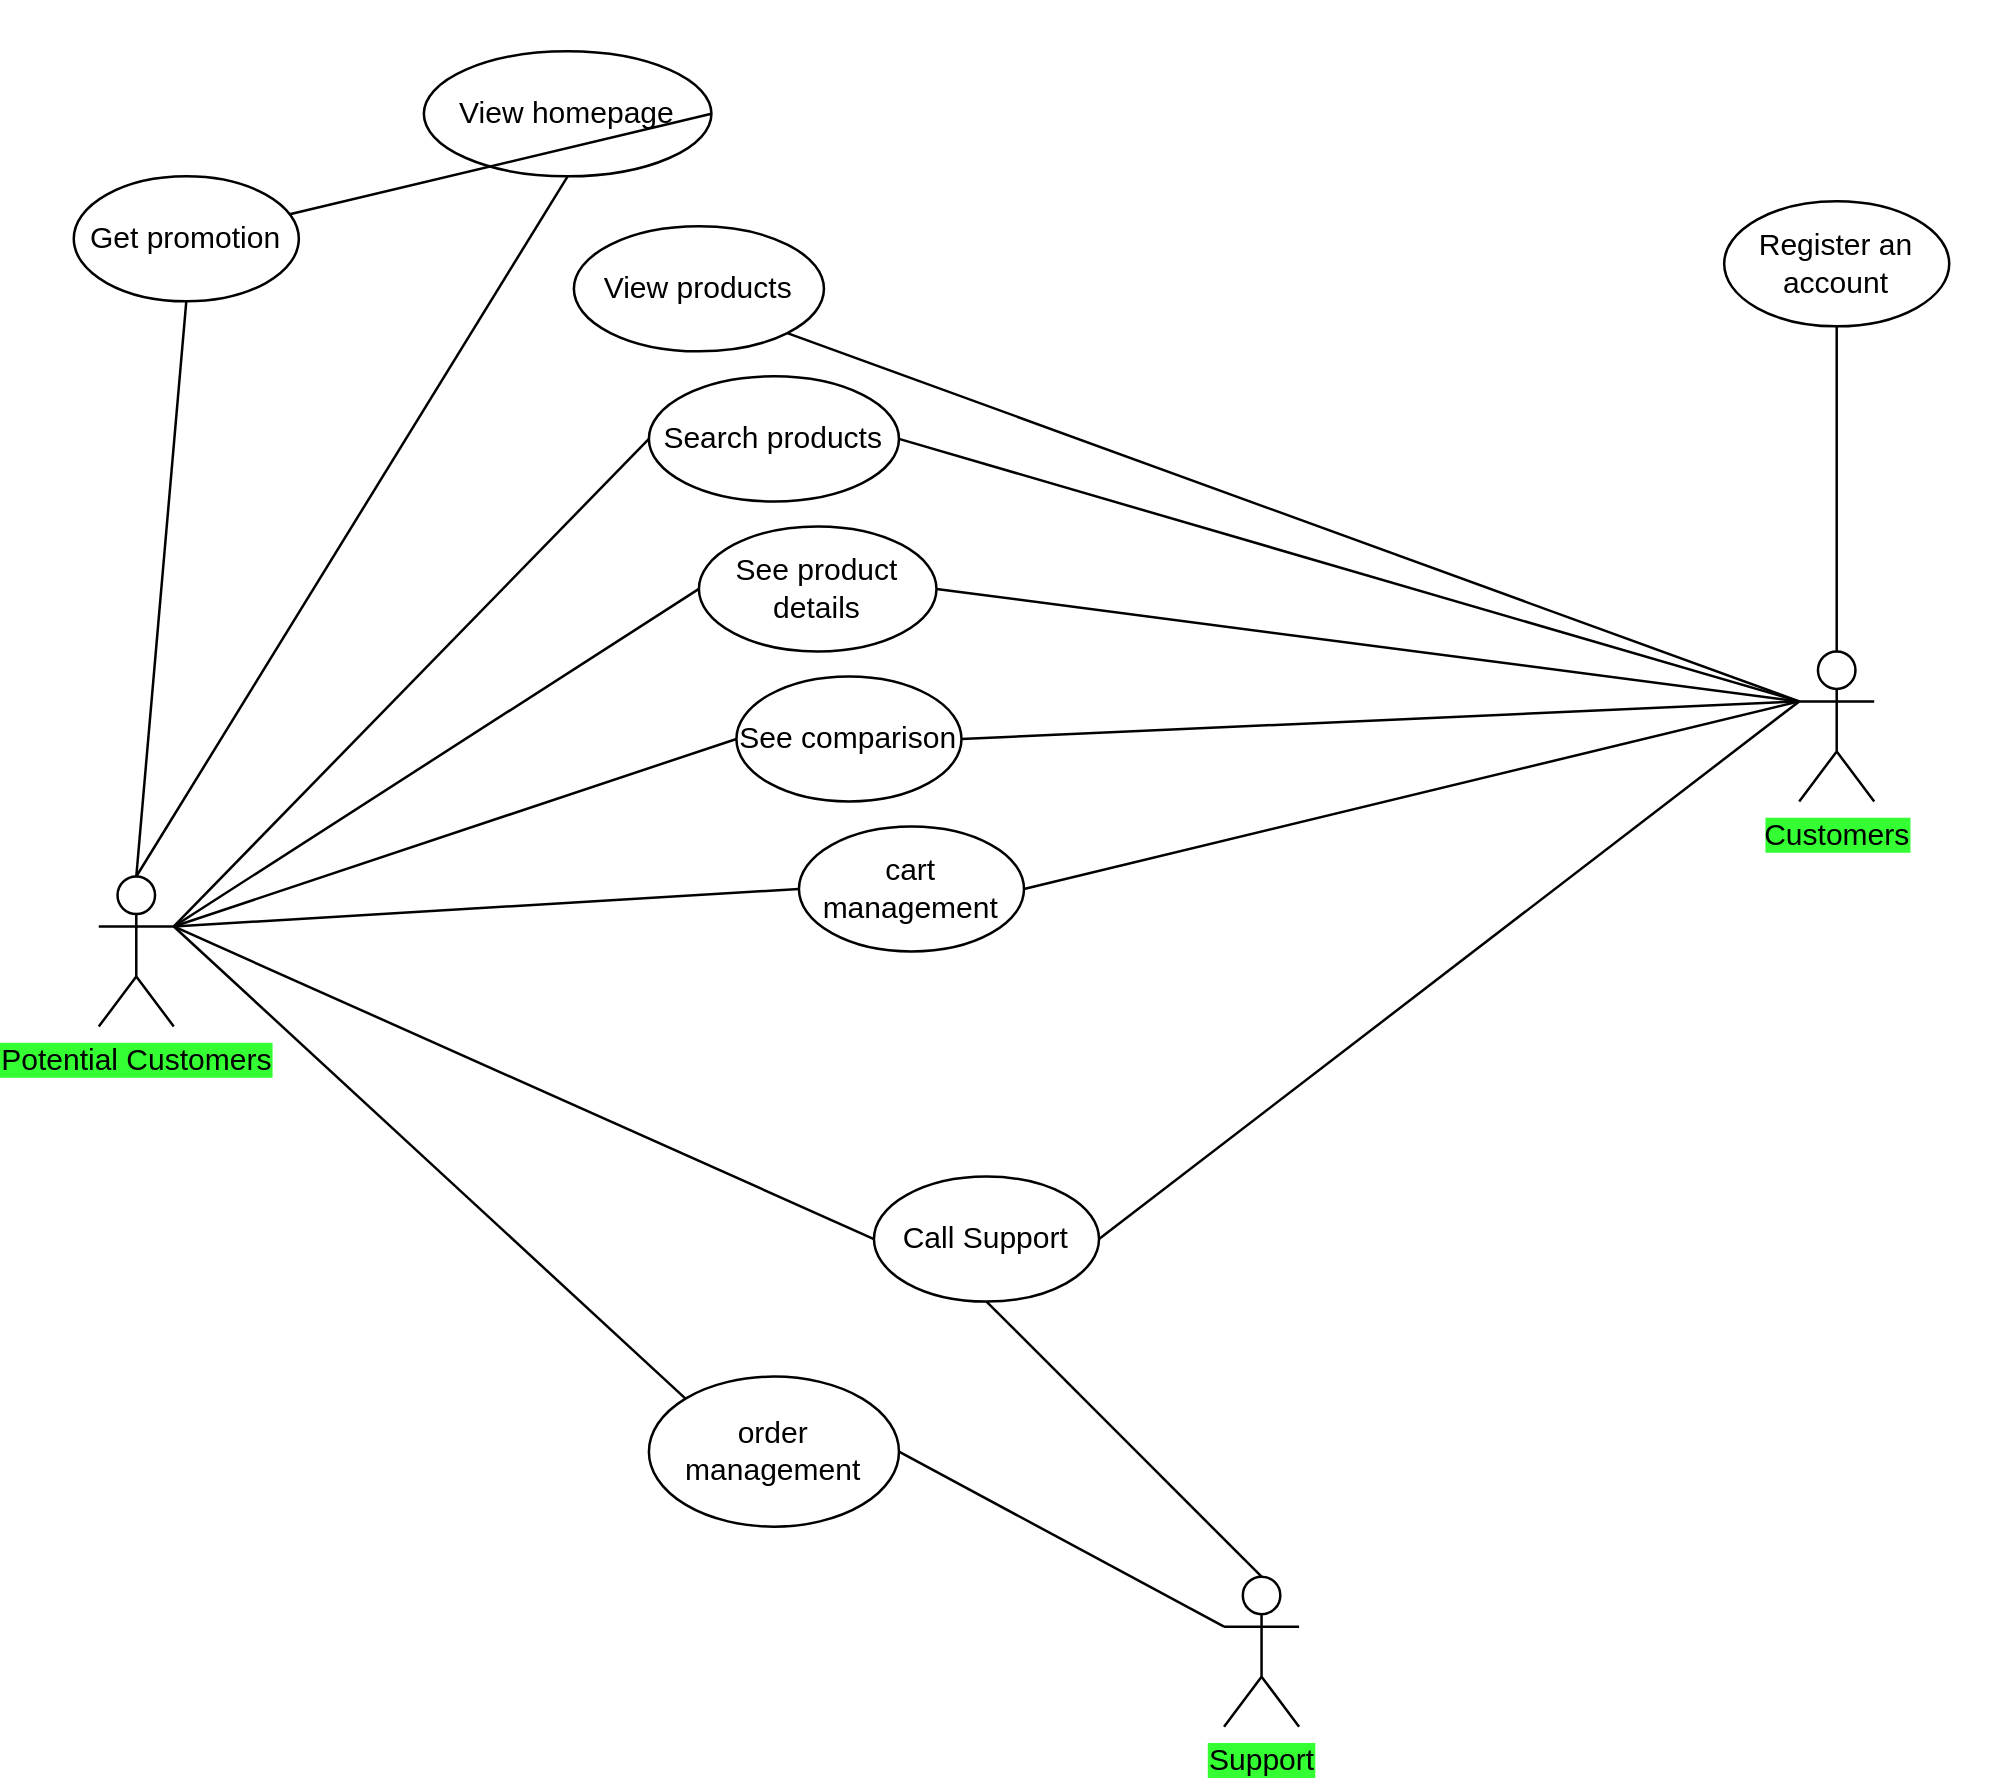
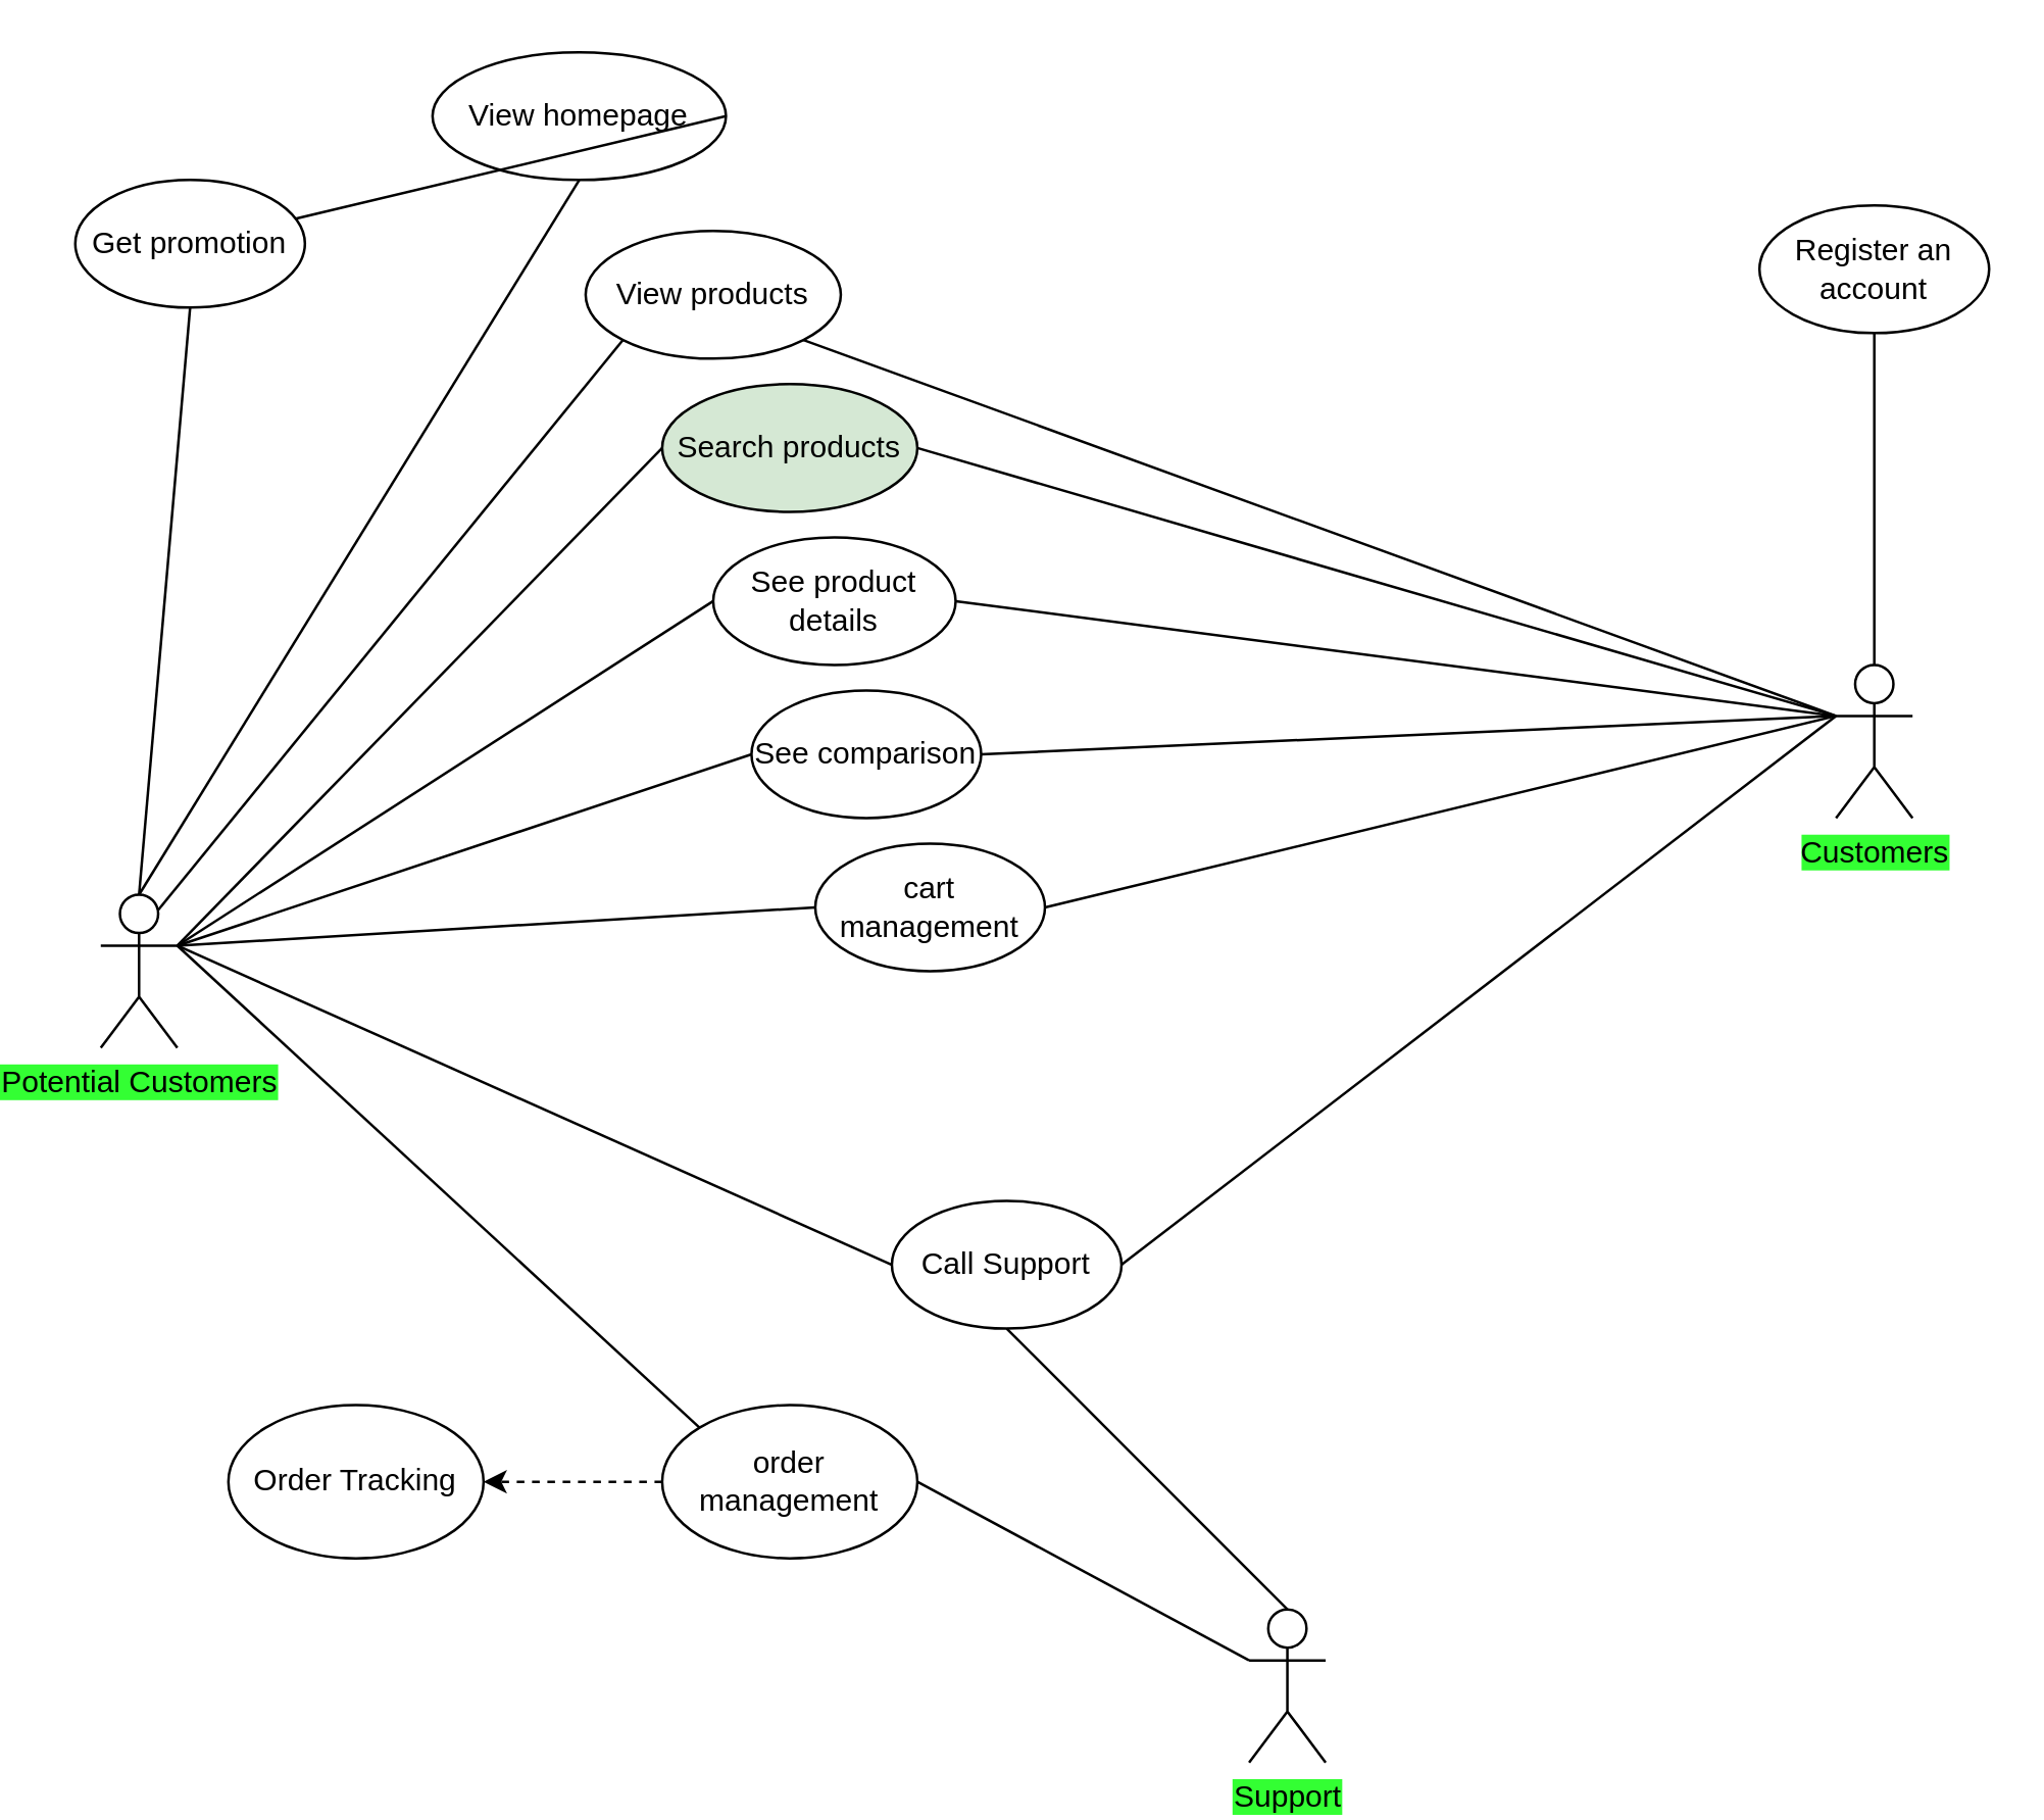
- <mxCell id="7" value="Search products" style="ellipse;whiteSpace=wrap;html=1;labelBackgroundColor=none;" parent="1" vertex="1"><mxGeometry x="250" y="150" width="100" height="50" as="geometry" /></mxCell>
+ <mxCell id="7" value="Search products" style="ellipse;whiteSpace=wrap;html=1;labelBackgroundColor=none;fillColor=#d5e8d4;" parent="1" vertex="1"><mxGeometry x="250" y="150" width="100" height="50" as="geometry" /></mxCell>
+ <mxCell id="6" value="" style="endArrow=none;html=1;rounded=0;entryX=0;entryY=1;entryDx=0;entryDy=0;exitX=0.75;exitY=0.1;exitDx=0;exitDy=0;exitPerimeter=0;" parent="1" source="2" target="5" edge="1"><mxGeometry width="50" height="50" relative="1" as="geometry"><mxPoint x="360" y="280" as="sourcePoint" /><mxPoint x="410" y="230" as="targetPoint" /></mxGeometry></mxCell>
+ <mxCell id="26" value="Order Tracking" style="ellipse;whiteSpace=wrap;html=1;labelBackgroundColor=none;" parent="1" vertex="1"><mxGeometry x="80" y="550" width="100" height="60" as="geometry" /></mxCell>
+ <mxCell id="27" value="" style="endArrow=classic;html=1;rounded=0;dashed=1;exitX=0;exitY=0.5;exitDx=0;exitDy=0;entryX=1;entryY=0.5;entryDx=0;entryDy=0;" parent="1" source="25" target="26" edge="1"><mxGeometry width="50" height="50" relative="1" as="geometry"><mxPoint x="360" y="440" as="sourcePoint" /><mxPoint x="410" y="390" as="targetPoint" /></mxGeometry></mxCell>
